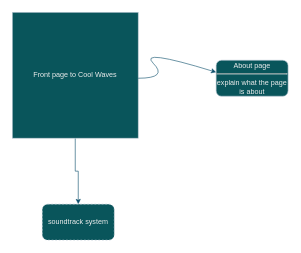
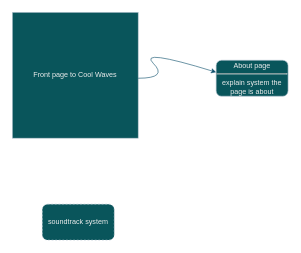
- <mxCell id="5" value="About page&lt;hr&gt;explain what the page is about" style="rounded=1;whiteSpace=wrap;html=1;labelBackgroundColor=none;fillColor=#09555B;strokeColor=#BAC8D3;fontColor=#EEEEEE;" parent="1" vertex="1"><mxGeometry x="360" y="100" width="120" height="60" as="geometry" /></mxCell>
+ <mxCell id="5" value="About page&lt;hr&gt;explain system the page is about" style="rounded=1;whiteSpace=wrap;html=1;labelBackgroundColor=none;fillColor=#09555B;strokeColor=#BAC8D3;fontColor=#EEEEEE;" parent="1" vertex="1"><mxGeometry x="360" y="100" width="120" height="60" as="geometry" /></mxCell>
- <mxCell id="2" style="edgeStyle=orthogonalEdgeStyle;rounded=0;orthogonalLoop=1;jettySize=auto;html=1;labelBackgroundColor=none;strokeColor=#0B4D6A;fontColor=default;" parent="1" source="3" edge="1" target="6"><mxGeometry relative="1" as="geometry"><mxPoint x="130" y="370" as="targetPoint" /></mxGeometry></mxCell>
